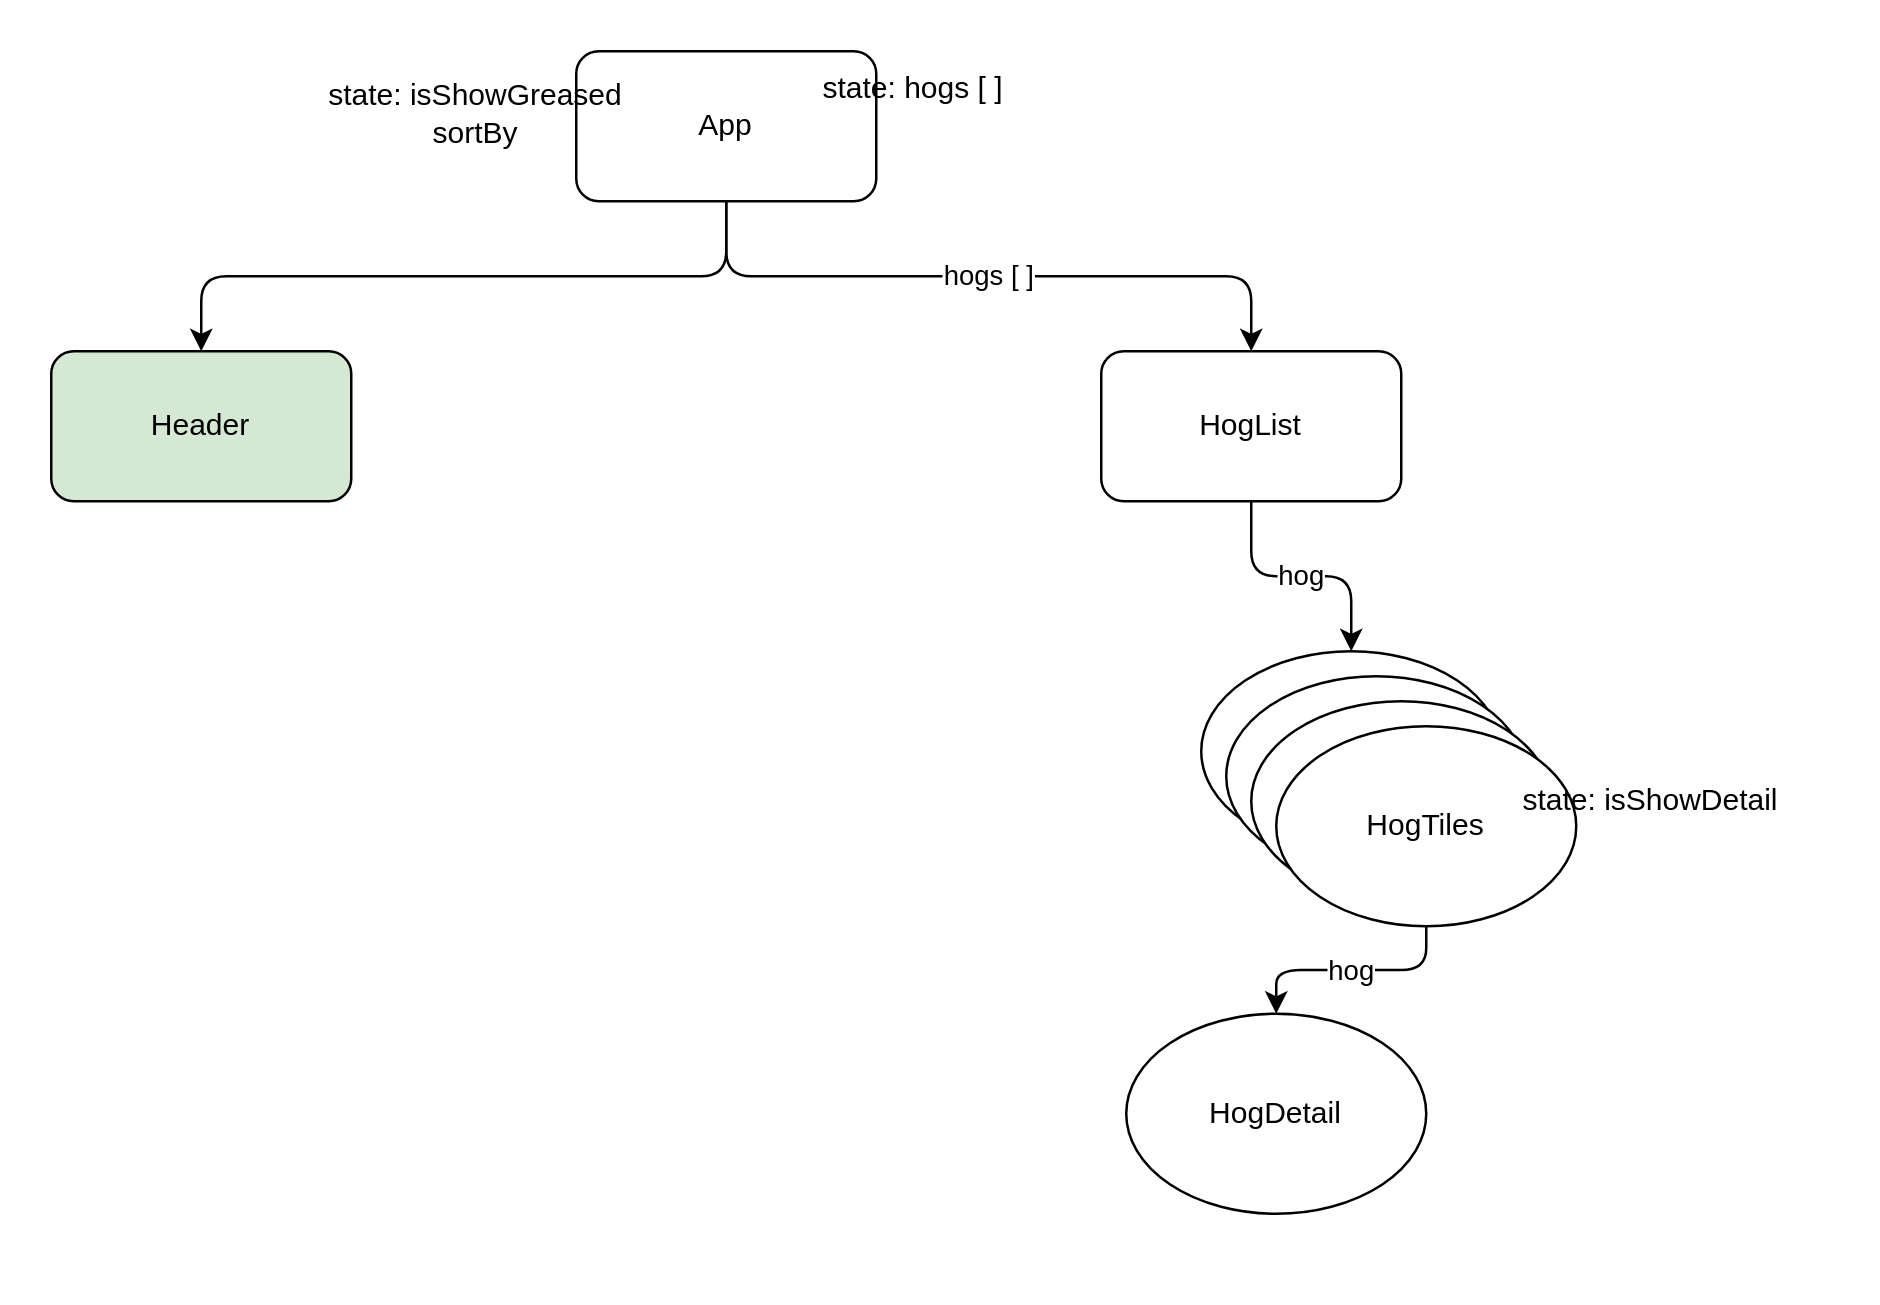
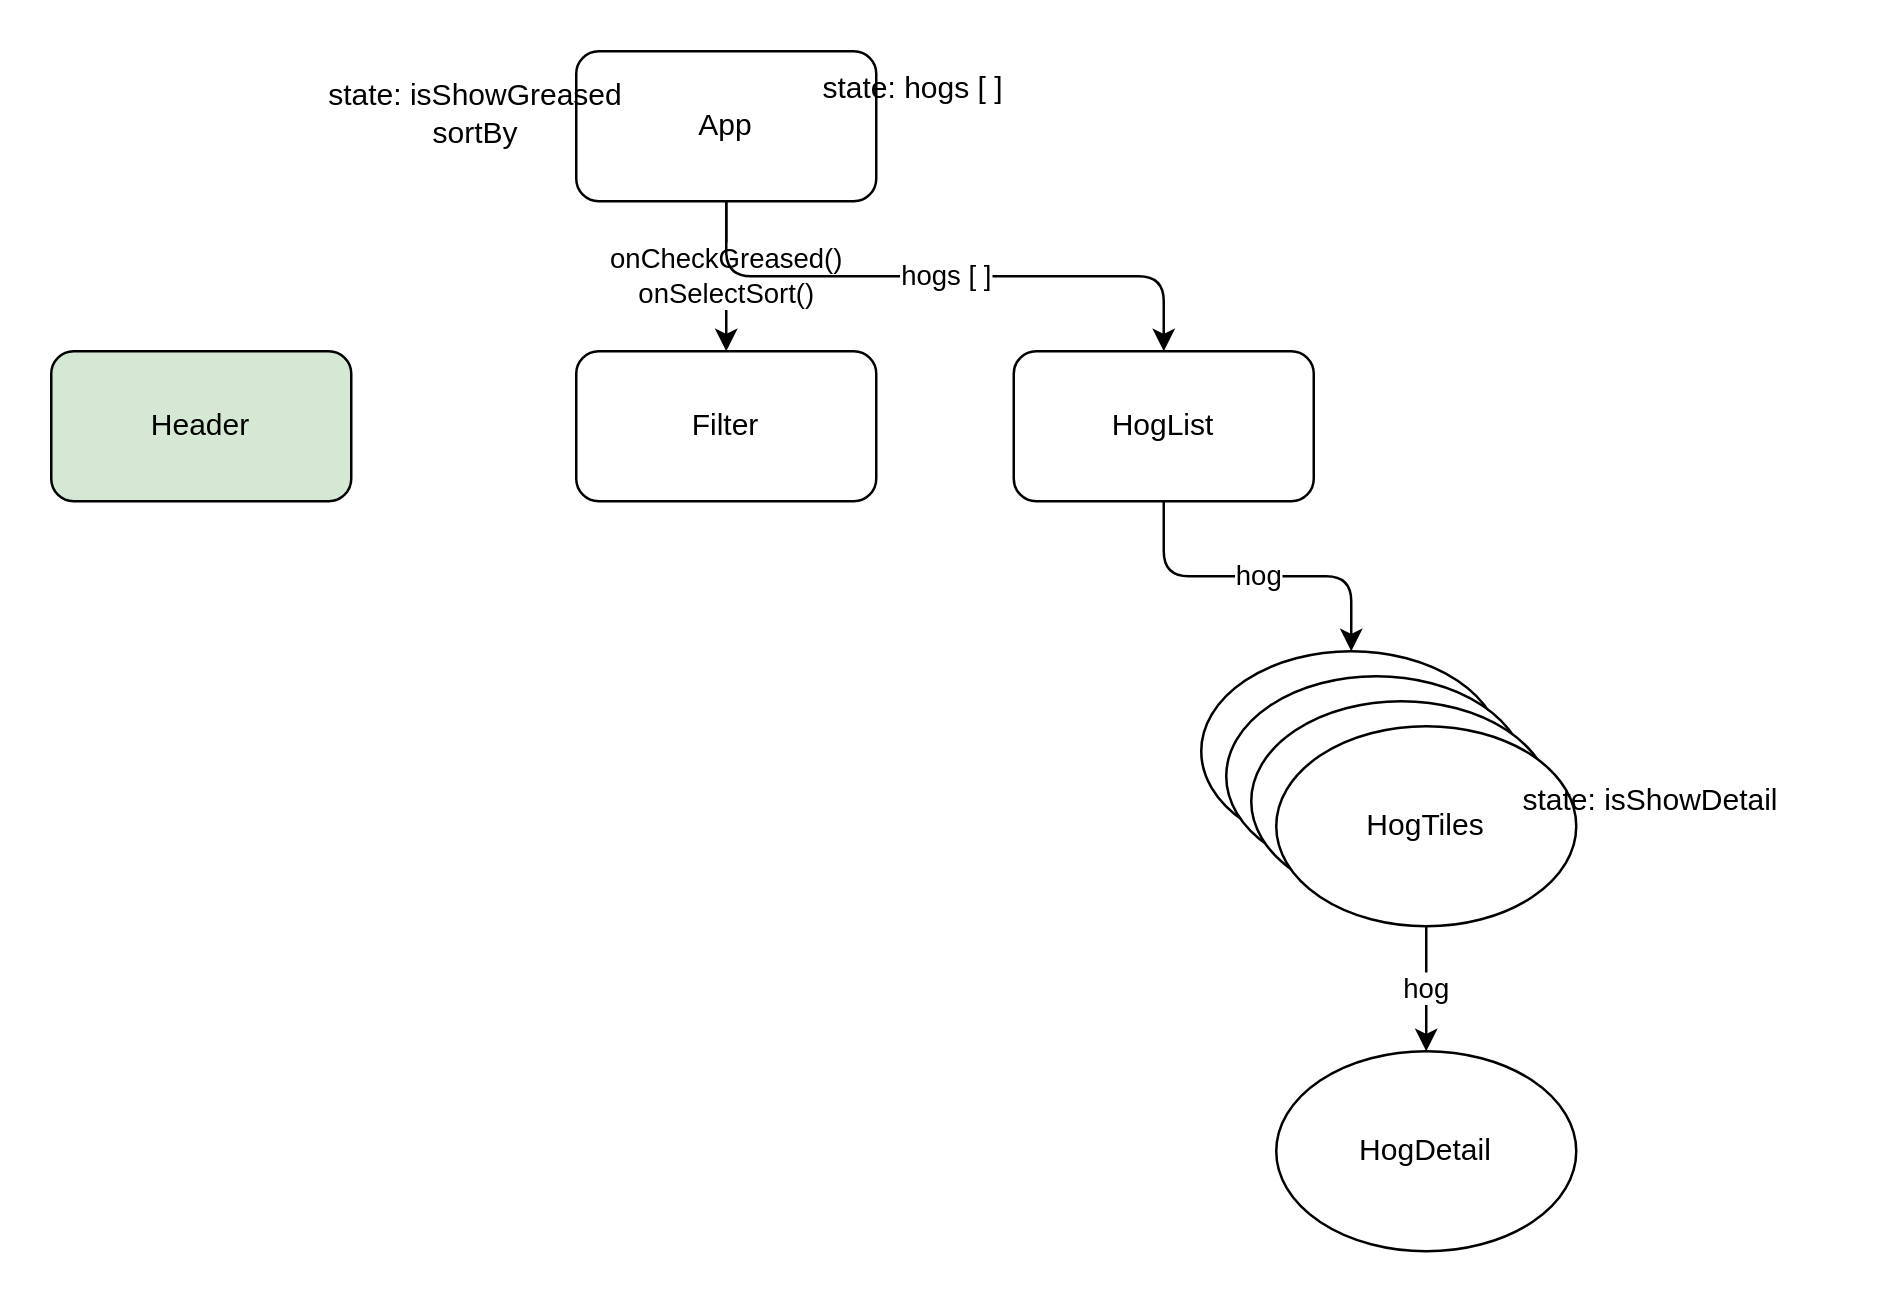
- <mxCell id="2" style="edgeStyle=orthogonalEdgeStyle;html=1;exitX=0.5;exitY=1;exitDx=0;exitDy=0;entryX=0.5;entryY=0;entryDx=0;entryDy=0;" edge="1" parent="1" source="5" target="6"><mxGeometry relative="1" as="geometry" /></mxCell>
+ <mxCell id="3" value="onCheckGreased()&lt;br&gt;onSelectSort()" style="edgeStyle=orthogonalEdgeStyle;html=1;exitX=0.5;exitY=1;exitDx=0;exitDy=0;entryX=0.5;entryY=0;entryDx=0;entryDy=0;" edge="1" parent="1" source="5" target="7"><mxGeometry relative="1" as="geometry" /></mxCell>
+ <mxCell id="7" value="Filter" style="rounded=1;whiteSpace=wrap;html=1;" vertex="1" parent="1"><mxGeometry x="230" y="140" width="120" height="60" as="geometry" /></mxCell>
- <mxCell id="9" value="HogList" style="rounded=1;whiteSpace=wrap;html=1;" vertex="1" parent="1"><mxGeometry x="440" y="140" width="120" height="60" as="geometry" /></mxCell>
+ <mxCell id="9" value="HogList" style="rounded=1;whiteSpace=wrap;html=1;" vertex="1" parent="1"><mxGeometry x="405" y="140" width="120" height="60" as="geometry" /></mxCell>
- <mxCell id="15" value="HogDetail" style="ellipse;whiteSpace=wrap;html=1;" vertex="1" parent="1"><mxGeometry x="450" y="405" width="120" height="80" as="geometry" /></mxCell>
+ <mxCell id="15" value="HogDetail" style="ellipse;whiteSpace=wrap;html=1;" vertex="1" parent="1"><mxGeometry x="510" y="420" width="120" height="80" as="geometry" /></mxCell>
